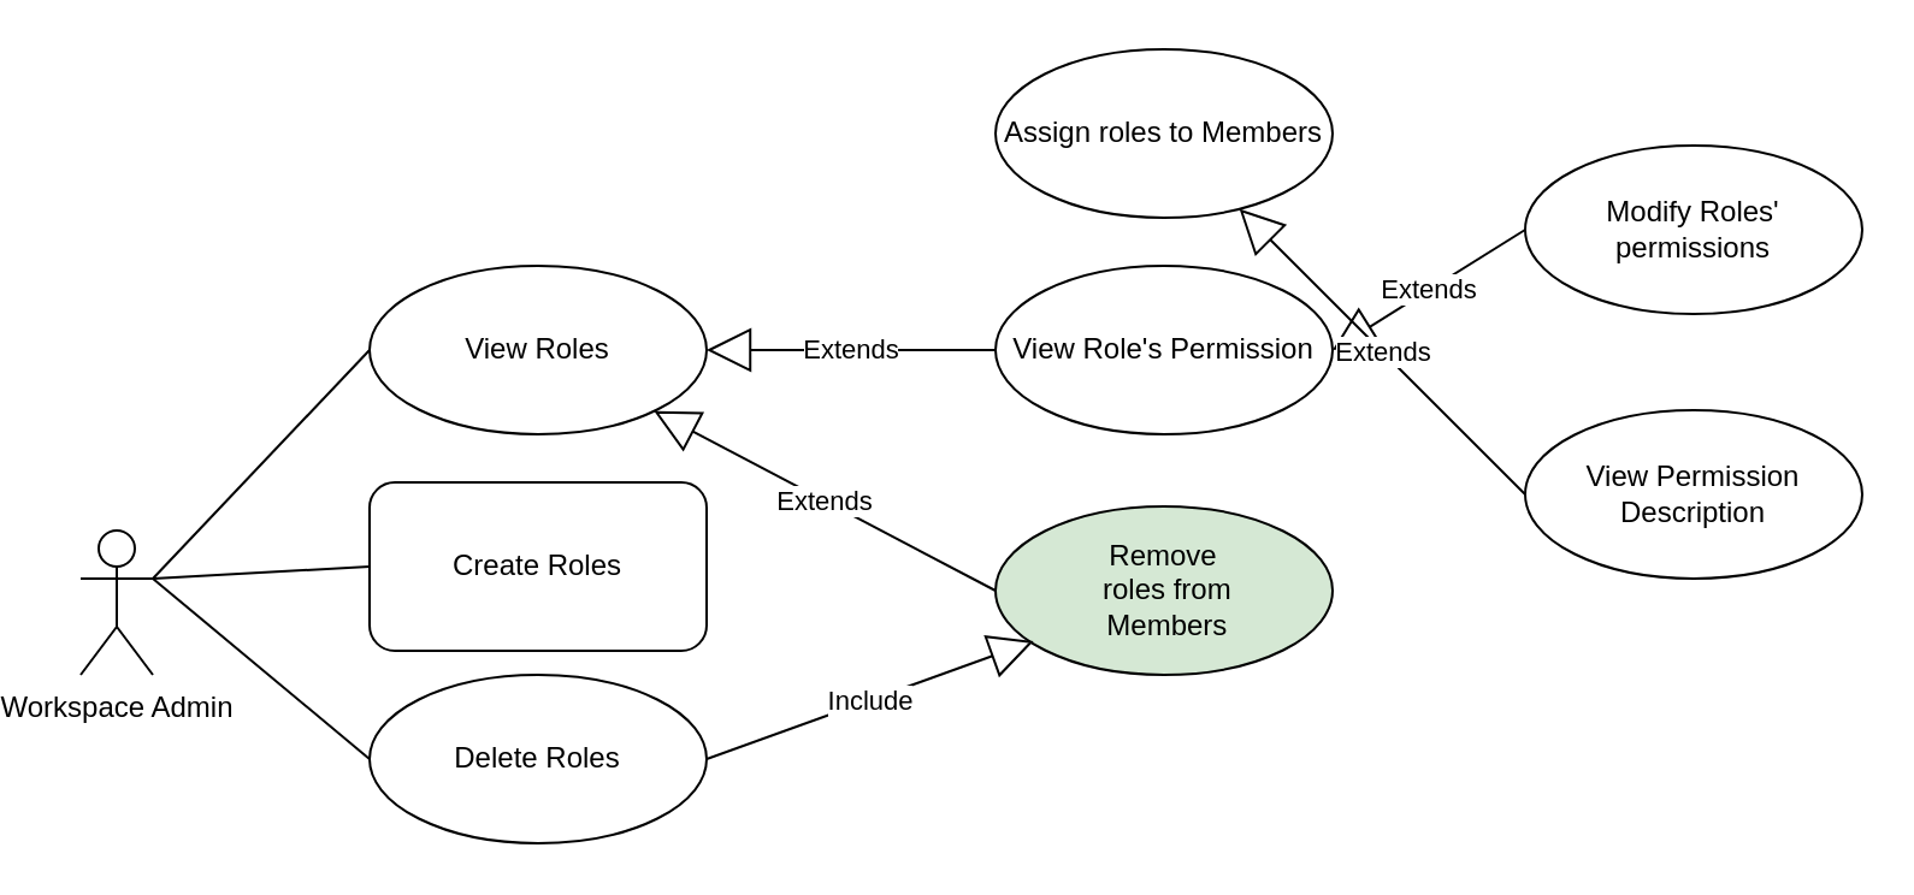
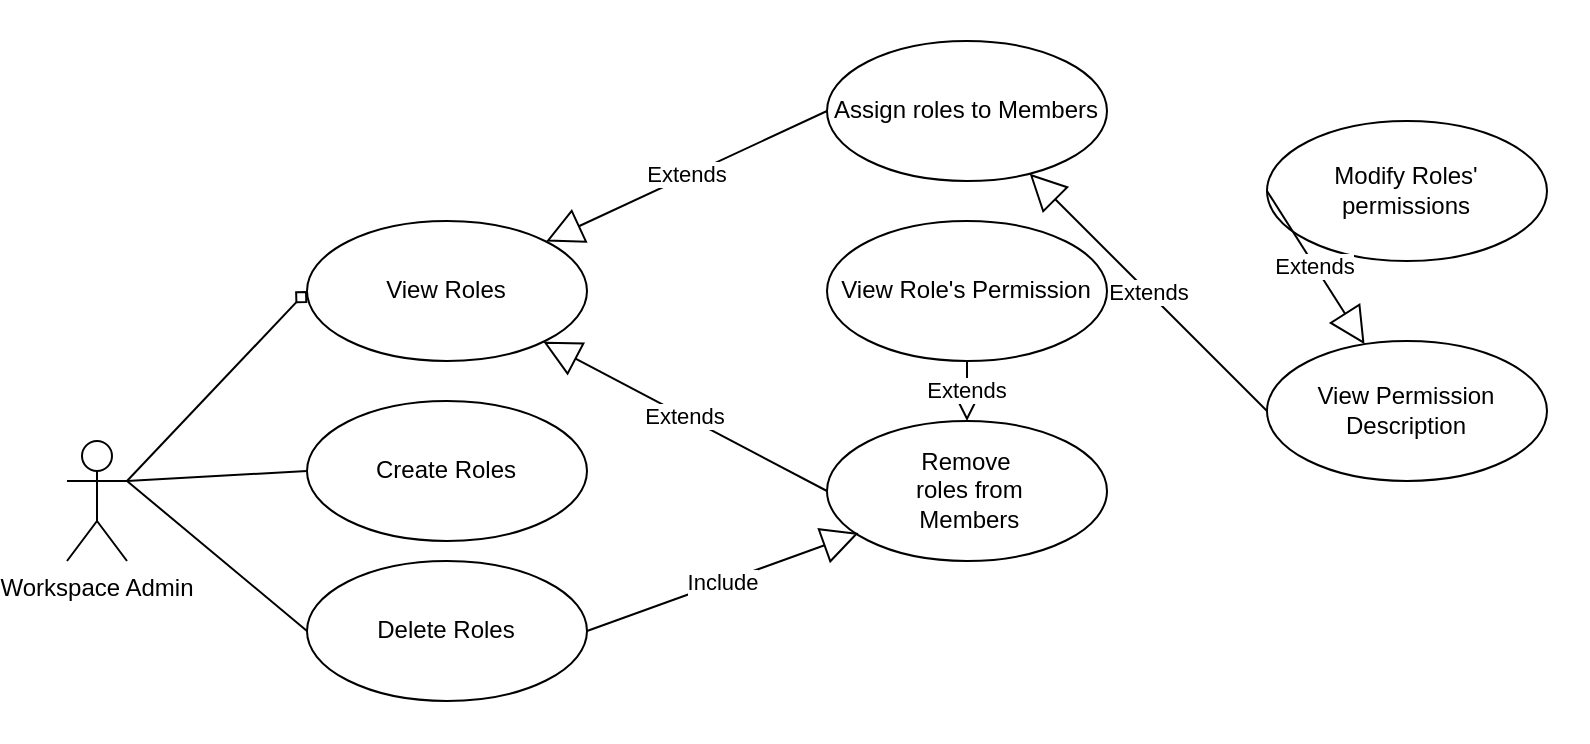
+ <mxCell id="15" value="Extends" style="endArrow=block;endSize=16;endFill=0;html=1;rounded=0;entryX=1;entryY=0;entryDx=0;entryDy=0;exitX=0;exitY=0.5;exitDx=0;exitDy=0;" edge="1" parent="1" source="8" target="4"><mxGeometry width="160" relative="1" as="geometry"><mxPoint x="460" y="265" as="sourcePoint" /><mxPoint x="370" y="260" as="targetPoint" /></mxGeometry></mxCell>
- <mxCell id="14" value="Extends" style="endArrow=block;endSize=16;endFill=0;html=1;rounded=0;entryX=1;entryY=0.5;entryDx=0;entryDy=0;exitX=0;exitY=0.5;exitDx=0;exitDy=0;" edge="1" parent="1" source="6" target="10"><mxGeometry width="160" relative="1" as="geometry"><mxPoint x="520" y="125" as="sourcePoint" /><mxPoint x="415" y="125" as="targetPoint" /></mxGeometry></mxCell>
+ <mxCell id="14" value="Extends" style="endArrow=block;endSize=16;endFill=0;html=1;rounded=0;exitX=0;exitY=0.5;exitDx=0;exitDy=0;" edge="1" parent="1" source="6" target="18"><mxGeometry width="160" relative="1" as="geometry"><mxPoint x="520" y="125" as="sourcePoint" /><mxPoint x="415" y="125" as="targetPoint" /></mxGeometry></mxCell>
- <mxCell id="11" value="Extends" style="endArrow=block;endSize=16;endFill=0;html=1;rounded=0;entryX=1;entryY=0.5;entryDx=0;entryDy=0;" edge="1" parent="1" source="10" target="4"><mxGeometry width="160" relative="1" as="geometry"><mxPoint x="360" y="170" as="sourcePoint" /><mxPoint x="520" y="170" as="targetPoint" /></mxGeometry></mxCell>
+ <mxCell id="11" value="Extends" style="endArrow=block;endSize=16;endFill=0;html=1;rounded=0;" edge="1" parent="1" source="10" target="9"><mxGeometry width="160" relative="1" as="geometry"><mxPoint x="360" y="170" as="sourcePoint" /><mxPoint x="520" y="170" as="targetPoint" /></mxGeometry></mxCell>
- <mxCell id="2" style="rounded=0;orthogonalLoop=1;jettySize=auto;html=1;entryX=0;entryY=0.5;entryDx=0;entryDy=0;endArrow=none;endFill=0;strokeColor=default;exitX=1;exitY=0.333;exitDx=0;exitDy=0;exitPerimeter=0;" edge="1" parent="1" source="3" target="4"><mxGeometry relative="1" as="geometry" /></mxCell>
+ <mxCell id="2" style="rounded=0;orthogonalLoop=1;jettySize=auto;html=1;entryX=0;entryY=0.5;entryDx=0;entryDy=0;endArrow=diamond;endFill=0;strokeColor=default;exitX=1;exitY=0.333;exitDx=0;exitDy=0;exitPerimeter=0;" edge="1" parent="1" source="3" target="4"><mxGeometry relative="1" as="geometry" /></mxCell>
- <mxCell id="5" value="Create Roles" style="whiteSpace=wrap;html=1;rounded=1;" vertex="1" parent="1"><mxGeometry x="140" y="200" width="140" height="70" as="geometry" /></mxCell>
+ <mxCell id="5" value="Create Roles" style="ellipse;whiteSpace=wrap;html=1;" vertex="1" parent="1"><mxGeometry x="140" y="200" width="140" height="70" as="geometry" /></mxCell>
- <mxCell id="9" value="Remove&lt;br&gt;&amp;nbsp;roles from&lt;br&gt;&amp;nbsp;Members" style="ellipse;whiteSpace=wrap;html=1;fillColor=#d5e8d4;" vertex="1" parent="1"><mxGeometry x="400" y="210" width="140" height="70" as="geometry" /></mxCell>
+ <mxCell id="9" value="Remove&lt;br&gt;&amp;nbsp;roles from&lt;br&gt;&amp;nbsp;Members" style="ellipse;whiteSpace=wrap;html=1;" vertex="1" parent="1"><mxGeometry x="400" y="210" width="140" height="70" as="geometry" /></mxCell>
